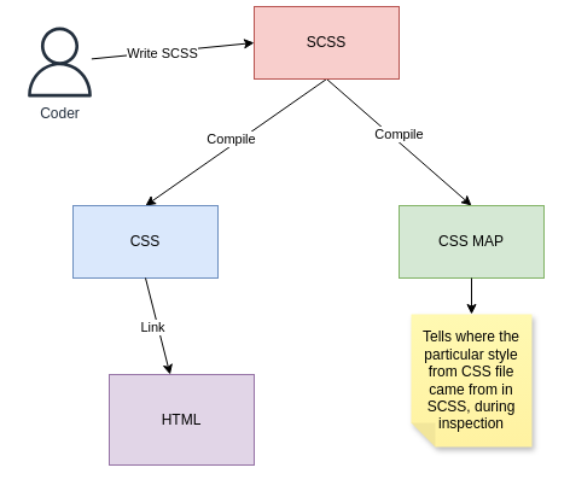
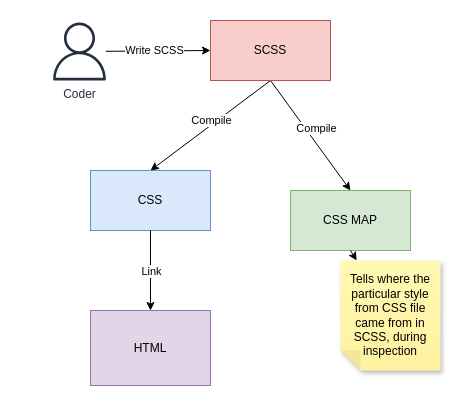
- <mxCell id="6" value="SCSS" style="whiteSpace=wrap;html=1;fillColor=#f8cecc;strokeColor=#b85450;" vertex="1" parent="1"><mxGeometry x="210" y="5" width="120" height="60" as="geometry" /></mxCell>
+ <mxCell id="6" value="SCSS" style="whiteSpace=wrap;html=1;fillColor=#f8cecc;strokeColor=#b85450;" vertex="1" parent="1"><mxGeometry x="210" y="20" width="120" height="60" as="geometry" /></mxCell>
- <mxCell id="9" value="Coder" style="sketch=0;outlineConnect=0;fontColor=#232F3E;gradientColor=none;fillColor=#232F3D;strokeColor=none;dashed=0;verticalLabelPosition=bottom;verticalAlign=top;align=center;html=1;fontSize=12;fontStyle=0;aspect=fixed;pointerEvents=1;shape=mxgraph.aws4.user;" vertex="1" parent="1"><mxGeometry x="20" y="22" width="58" height="58" as="geometry" /></mxCell>
+ <mxCell id="9" value="Coder" style="sketch=0;outlineConnect=0;fontColor=#232F3E;gradientColor=none;fillColor=#232F3D;strokeColor=none;dashed=0;verticalLabelPosition=bottom;verticalAlign=top;align=center;html=1;fontSize=12;fontStyle=0;aspect=fixed;pointerEvents=1;shape=mxgraph.aws4.user;" vertex="1" parent="1"><mxGeometry x="50" y="22" width="58" height="58" as="geometry" /></mxCell>
- <mxCell id="10" value="CSS" style="whiteSpace=wrap;html=1;fillColor=#dae8fc;strokeColor=#6c8ebf;" vertex="1" parent="1"><mxGeometry x="60" y="170" width="120" height="60" as="geometry" /></mxCell>
+ <mxCell id="10" value="CSS" style="whiteSpace=wrap;html=1;fillColor=#dae8fc;strokeColor=#6c8ebf;" vertex="1" parent="1"><mxGeometry x="90" y="170" width="120" height="60" as="geometry" /></mxCell>
- <mxCell id="14" value="CSS MAP" style="whiteSpace=wrap;html=1;fillColor=#d5e8d4;strokeColor=#82b366;" vertex="1" parent="1"><mxGeometry x="330" y="170" width="120" height="60" as="geometry" /></mxCell>
+ <mxCell id="14" value="CSS MAP" style="whiteSpace=wrap;html=1;fillColor=#d5e8d4;strokeColor=#82b366;" vertex="1" parent="1"><mxGeometry x="290" y="190" width="120" height="60" as="geometry" /></mxCell>
